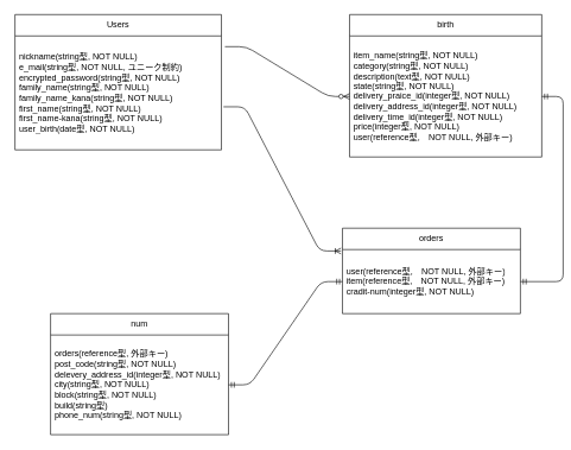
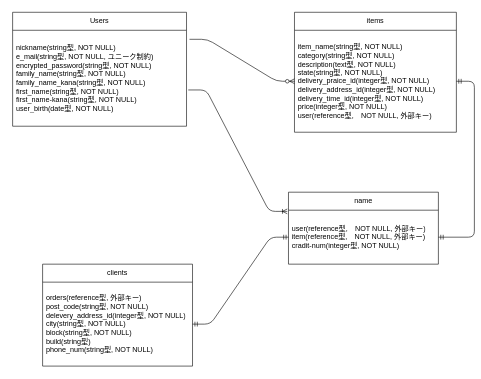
- <mxCell id="8" value="birth" style="swimlane;fontStyle=0;childLayout=stackLayout;horizontal=1;startSize=30;horizontalStack=0;resizeParent=1;resizeParentMax=0;resizeLast=0;collapsible=1;marginBottom=0;whiteSpace=wrap;html=1;" vertex="1" parent="1"><mxGeometry x="490" y="20" width="270" height="200" as="geometry" /></mxCell>
+ <mxCell id="8" value="items" style="swimlane;fontStyle=0;childLayout=stackLayout;horizontal=1;startSize=30;horizontalStack=0;resizeParent=1;resizeParentMax=0;resizeLast=0;collapsible=1;marginBottom=0;whiteSpace=wrap;html=1;" vertex="1" parent="1"><mxGeometry x="490" y="20" width="270" height="200" as="geometry" /></mxCell>
- <mxCell id="4" value="orders" style="swimlane;fontStyle=0;childLayout=stackLayout;horizontal=1;startSize=30;horizontalStack=0;resizeParent=1;resizeParentMax=0;resizeLast=0;collapsible=1;marginBottom=0;whiteSpace=wrap;html=1;" vertex="1" parent="1"><mxGeometry x="480" y="320" width="250" height="120" as="geometry" /></mxCell>
+ <mxCell id="4" value="name" style="swimlane;fontStyle=0;childLayout=stackLayout;horizontal=1;startSize=30;horizontalStack=0;resizeParent=1;resizeParentMax=0;resizeLast=0;collapsible=1;marginBottom=0;whiteSpace=wrap;html=1;" vertex="1" parent="1"><mxGeometry x="480" y="320" width="250" height="120" as="geometry" /></mxCell>
- <mxCell id="6" value="num" style="swimlane;fontStyle=0;childLayout=stackLayout;horizontal=1;startSize=30;horizontalStack=0;resizeParent=1;resizeParentMax=0;resizeLast=0;collapsible=1;marginBottom=0;whiteSpace=wrap;html=1;" vertex="1" parent="1"><mxGeometry x="70" y="440" width="250" height="170" as="geometry" /></mxCell>
+ <mxCell id="6" value="clients" style="swimlane;fontStyle=0;childLayout=stackLayout;horizontal=1;startSize=30;horizontalStack=0;resizeParent=1;resizeParentMax=0;resizeLast=0;collapsible=1;marginBottom=0;whiteSpace=wrap;html=1;" vertex="1" parent="1"><mxGeometry x="70" y="440" width="250" height="170" as="geometry" /></mxCell>
